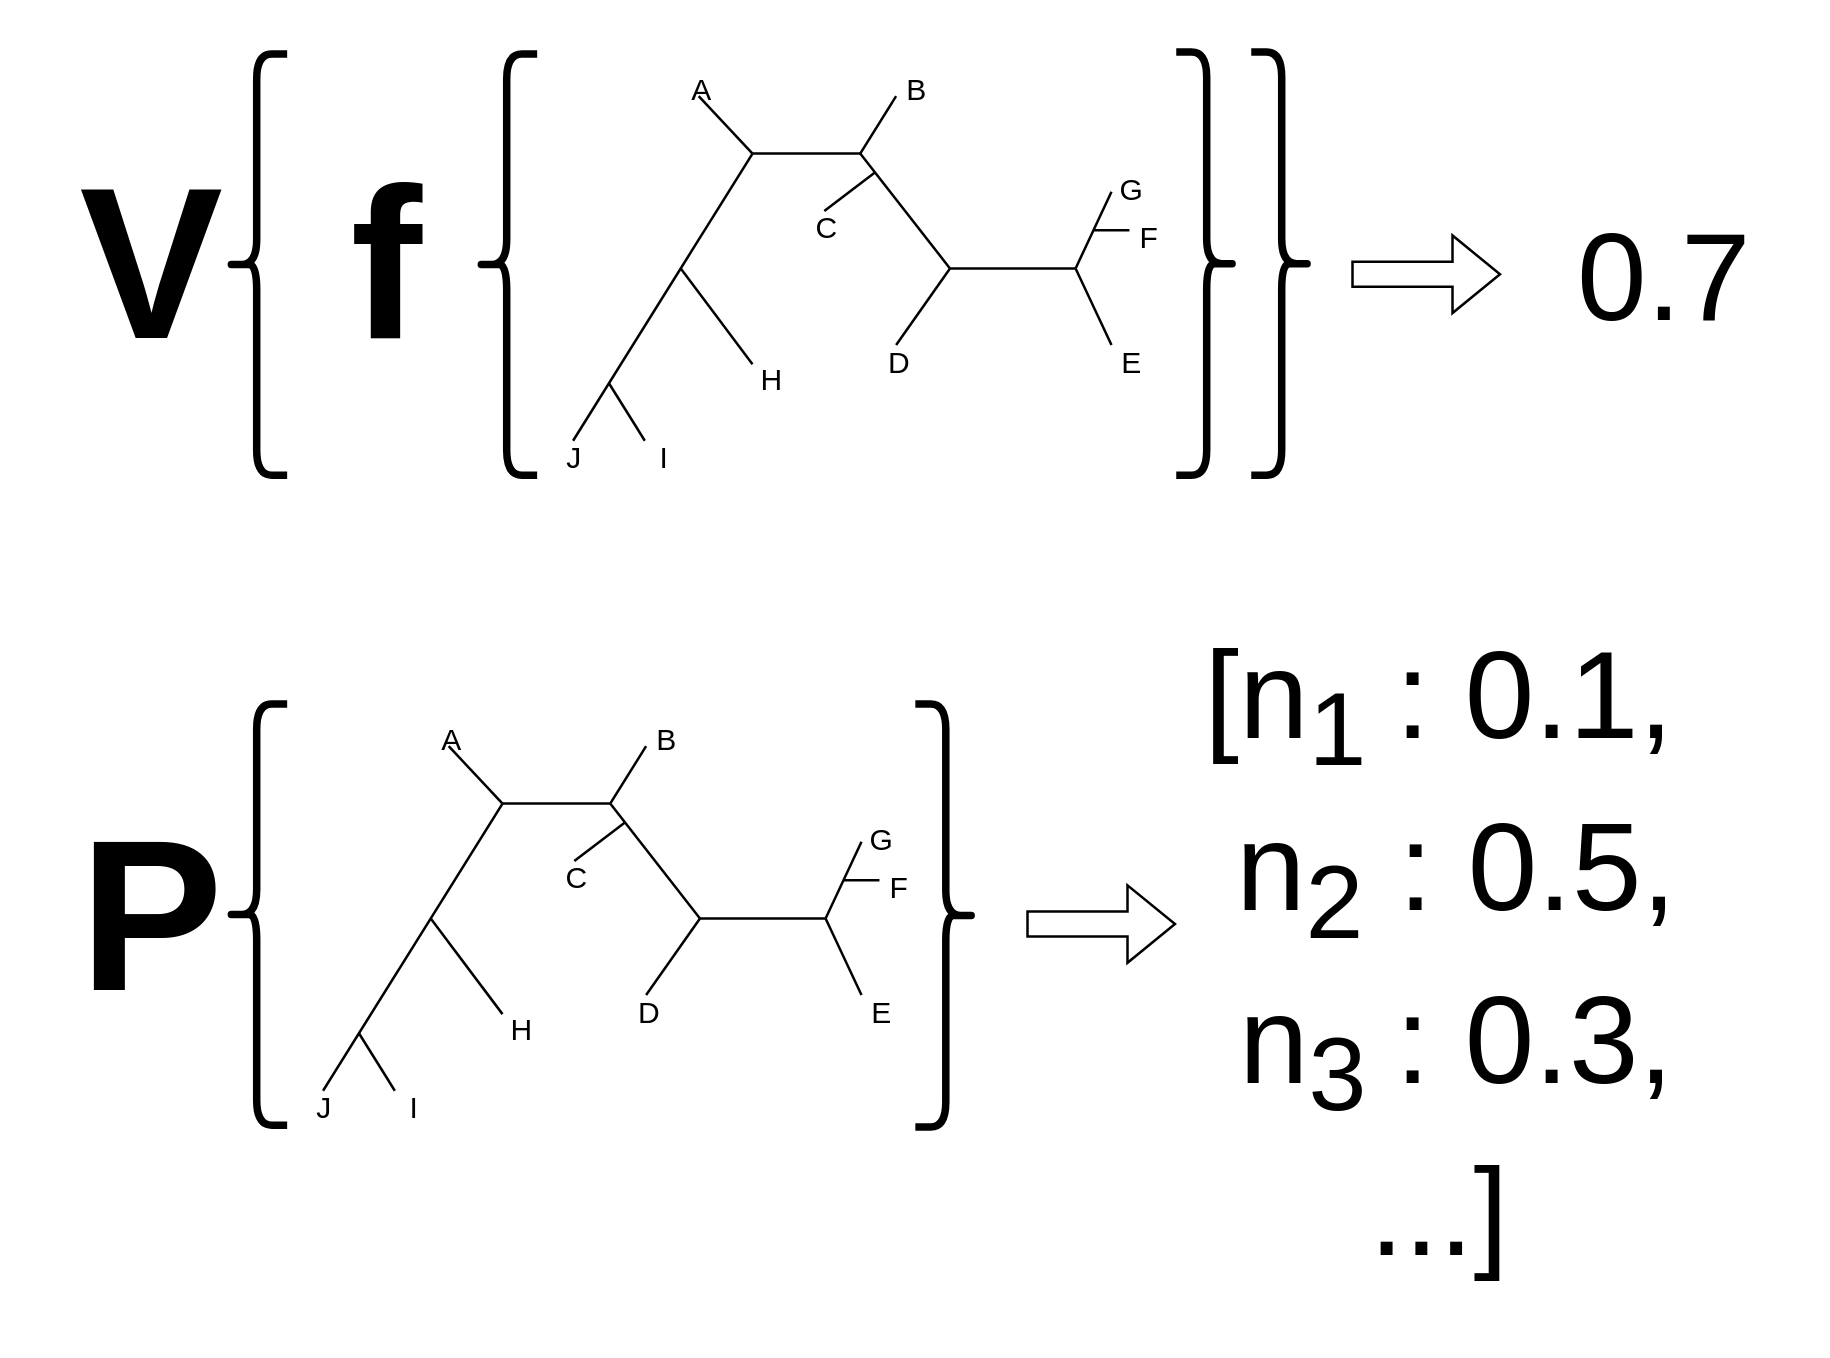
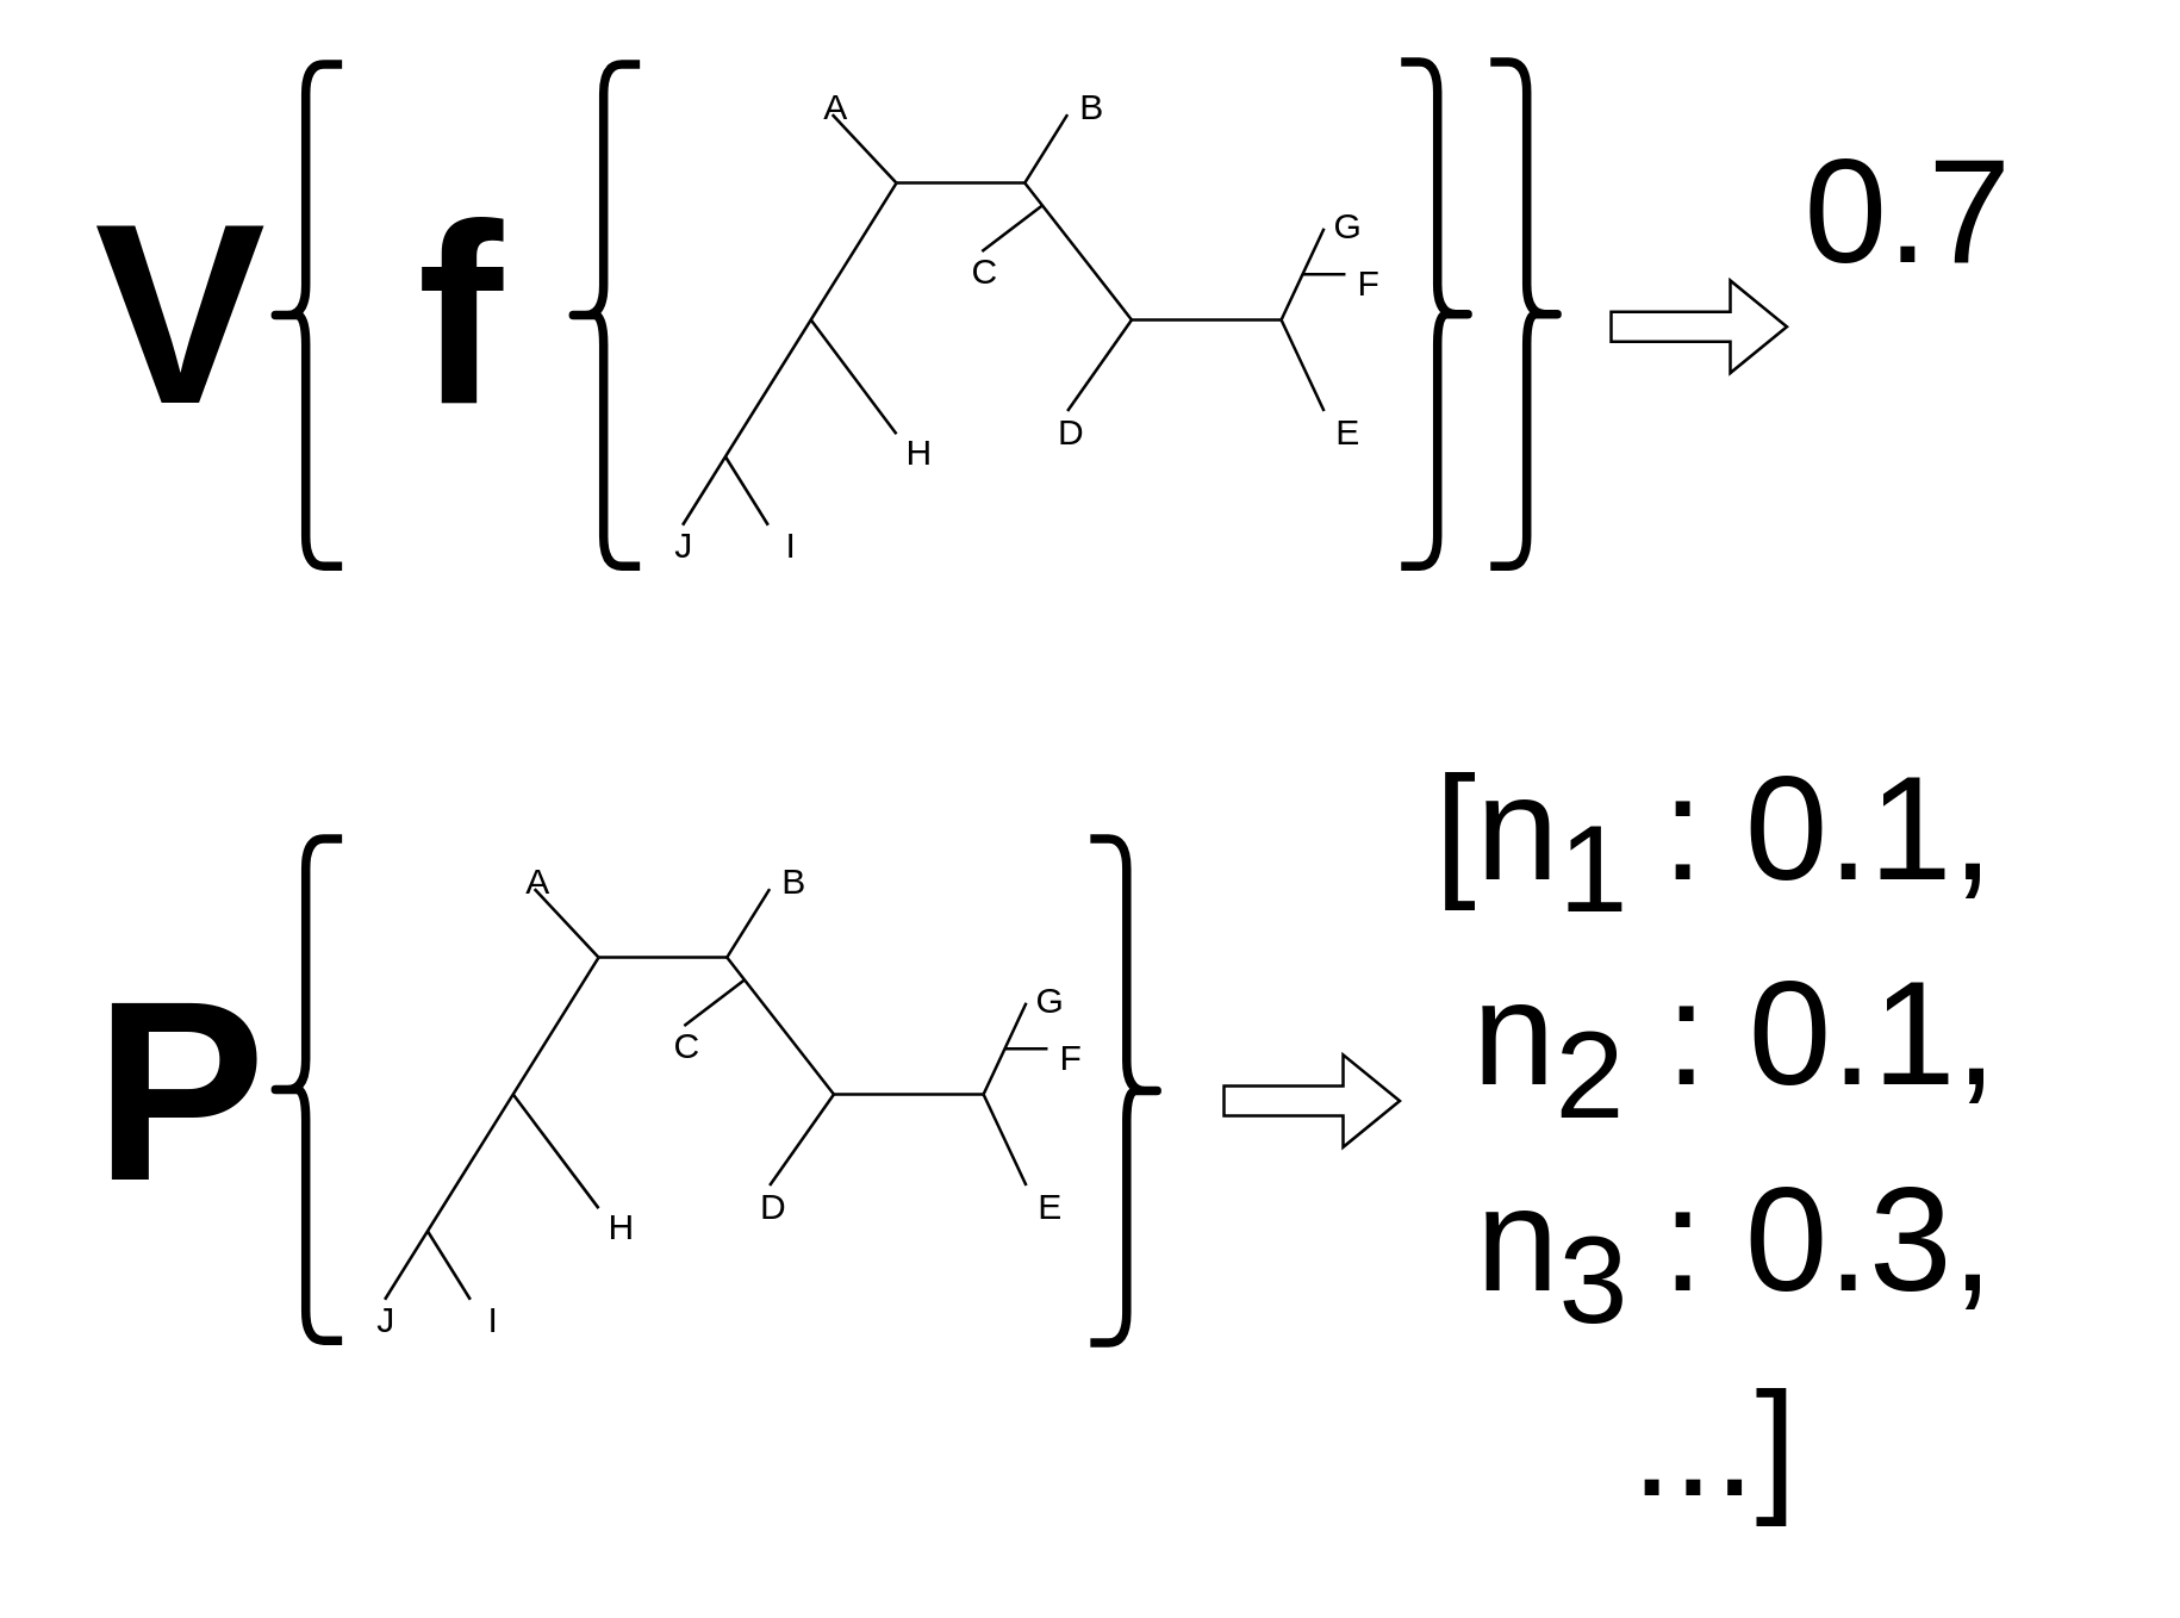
- <mxCell id="35" value="&lt;font style=&quot;font-size: 50px;&quot;&gt;0.7&lt;/font&gt;" style="text;html=1;align=center;verticalAlign=middle;resizable=0;points=[];autosize=1;strokeColor=none;fillColor=none;" vertex="1" parent="1"><mxGeometry x="620" y="74.51" width="90" height="70" as="geometry" /></mxCell>
+ <mxCell id="35" value="&lt;font style=&quot;font-size: 50px;&quot;&gt;0.7&lt;/font&gt;" style="text;html=1;align=center;verticalAlign=middle;resizable=0;points=[];autosize=1;strokeColor=none;fillColor=none;" vertex="1" parent="1"><mxGeometry x="595" y="34.51" width="90" height="70" as="geometry" /></mxCell>
- <mxCell id="67" value="&lt;font style=&quot;font-size: 50px;&quot;&gt;[n&lt;sub&gt;1&amp;nbsp;&lt;/sub&gt;: 0.1,&lt;br&gt;&amp;nbsp;n&lt;sub&gt;2&lt;/sub&gt; : 0.5,&lt;br&gt;&amp;nbsp;n&lt;sub&gt;3 &lt;/sub&gt;: 0.3,&lt;br&gt;...]&lt;/font&gt;" style="text;html=1;align=center;verticalAlign=middle;resizable=0;points=[];autosize=1;strokeColor=none;fillColor=none;" vertex="1" parent="1"><mxGeometry x="470" y="241" width="210" height="280" as="geometry" /></mxCell>
+ <mxCell id="67" value="&lt;font style=&quot;font-size: 50px;&quot;&gt;[n&lt;sub&gt;1&amp;nbsp;&lt;/sub&gt;: 0.1,&lt;br&gt;&amp;nbsp;n&lt;sub&gt;2&lt;/sub&gt; : 0.1,&lt;br&gt;&amp;nbsp;n&lt;sub&gt;3 &lt;/sub&gt;: 0.3,&lt;br&gt;...]&lt;/font&gt;" style="text;html=1;align=center;verticalAlign=middle;resizable=0;points=[];autosize=1;strokeColor=none;fillColor=none;" vertex="1" parent="1"><mxGeometry x="470" y="241" width="210" height="280" as="geometry" /></mxCell>
